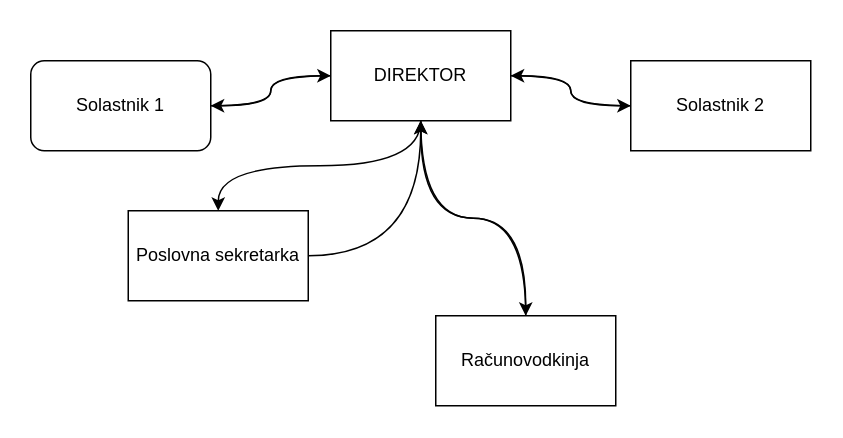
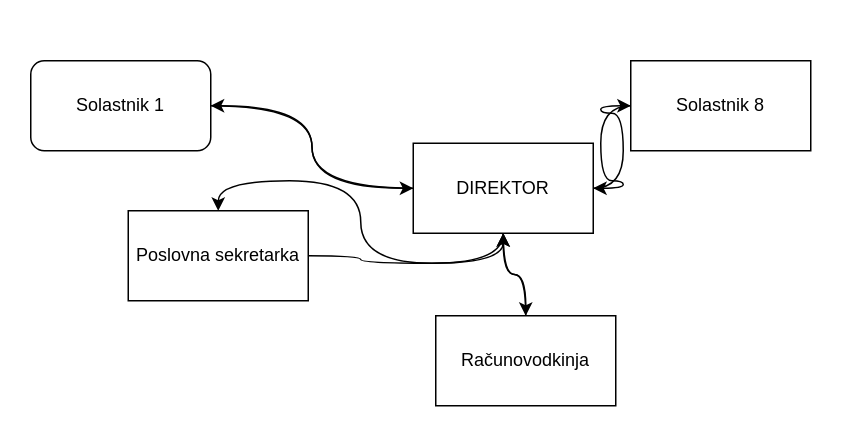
- <mxCell id="6" value="DIREKTOR" style="rounded=0;whiteSpace=wrap;html=1;" vertex="1" parent="1"><mxGeometry x="220" y="20" width="120" height="60" as="geometry" /></mxCell>
+ <mxCell id="6" value="DIREKTOR" style="rounded=0;whiteSpace=wrap;html=1;" vertex="1" parent="1"><mxGeometry x="275" y="95" width="120" height="60" as="geometry" /></mxCell>
- <mxCell id="10" value="Solastnik 2" style="rounded=0;whiteSpace=wrap;html=1;" vertex="1" parent="1"><mxGeometry x="420" y="40" width="120" height="60" as="geometry" /></mxCell>
+ <mxCell id="10" value="Solastnik 8" style="rounded=0;whiteSpace=wrap;html=1;" vertex="1" parent="1"><mxGeometry x="420" y="40" width="120" height="60" as="geometry" /></mxCell>
